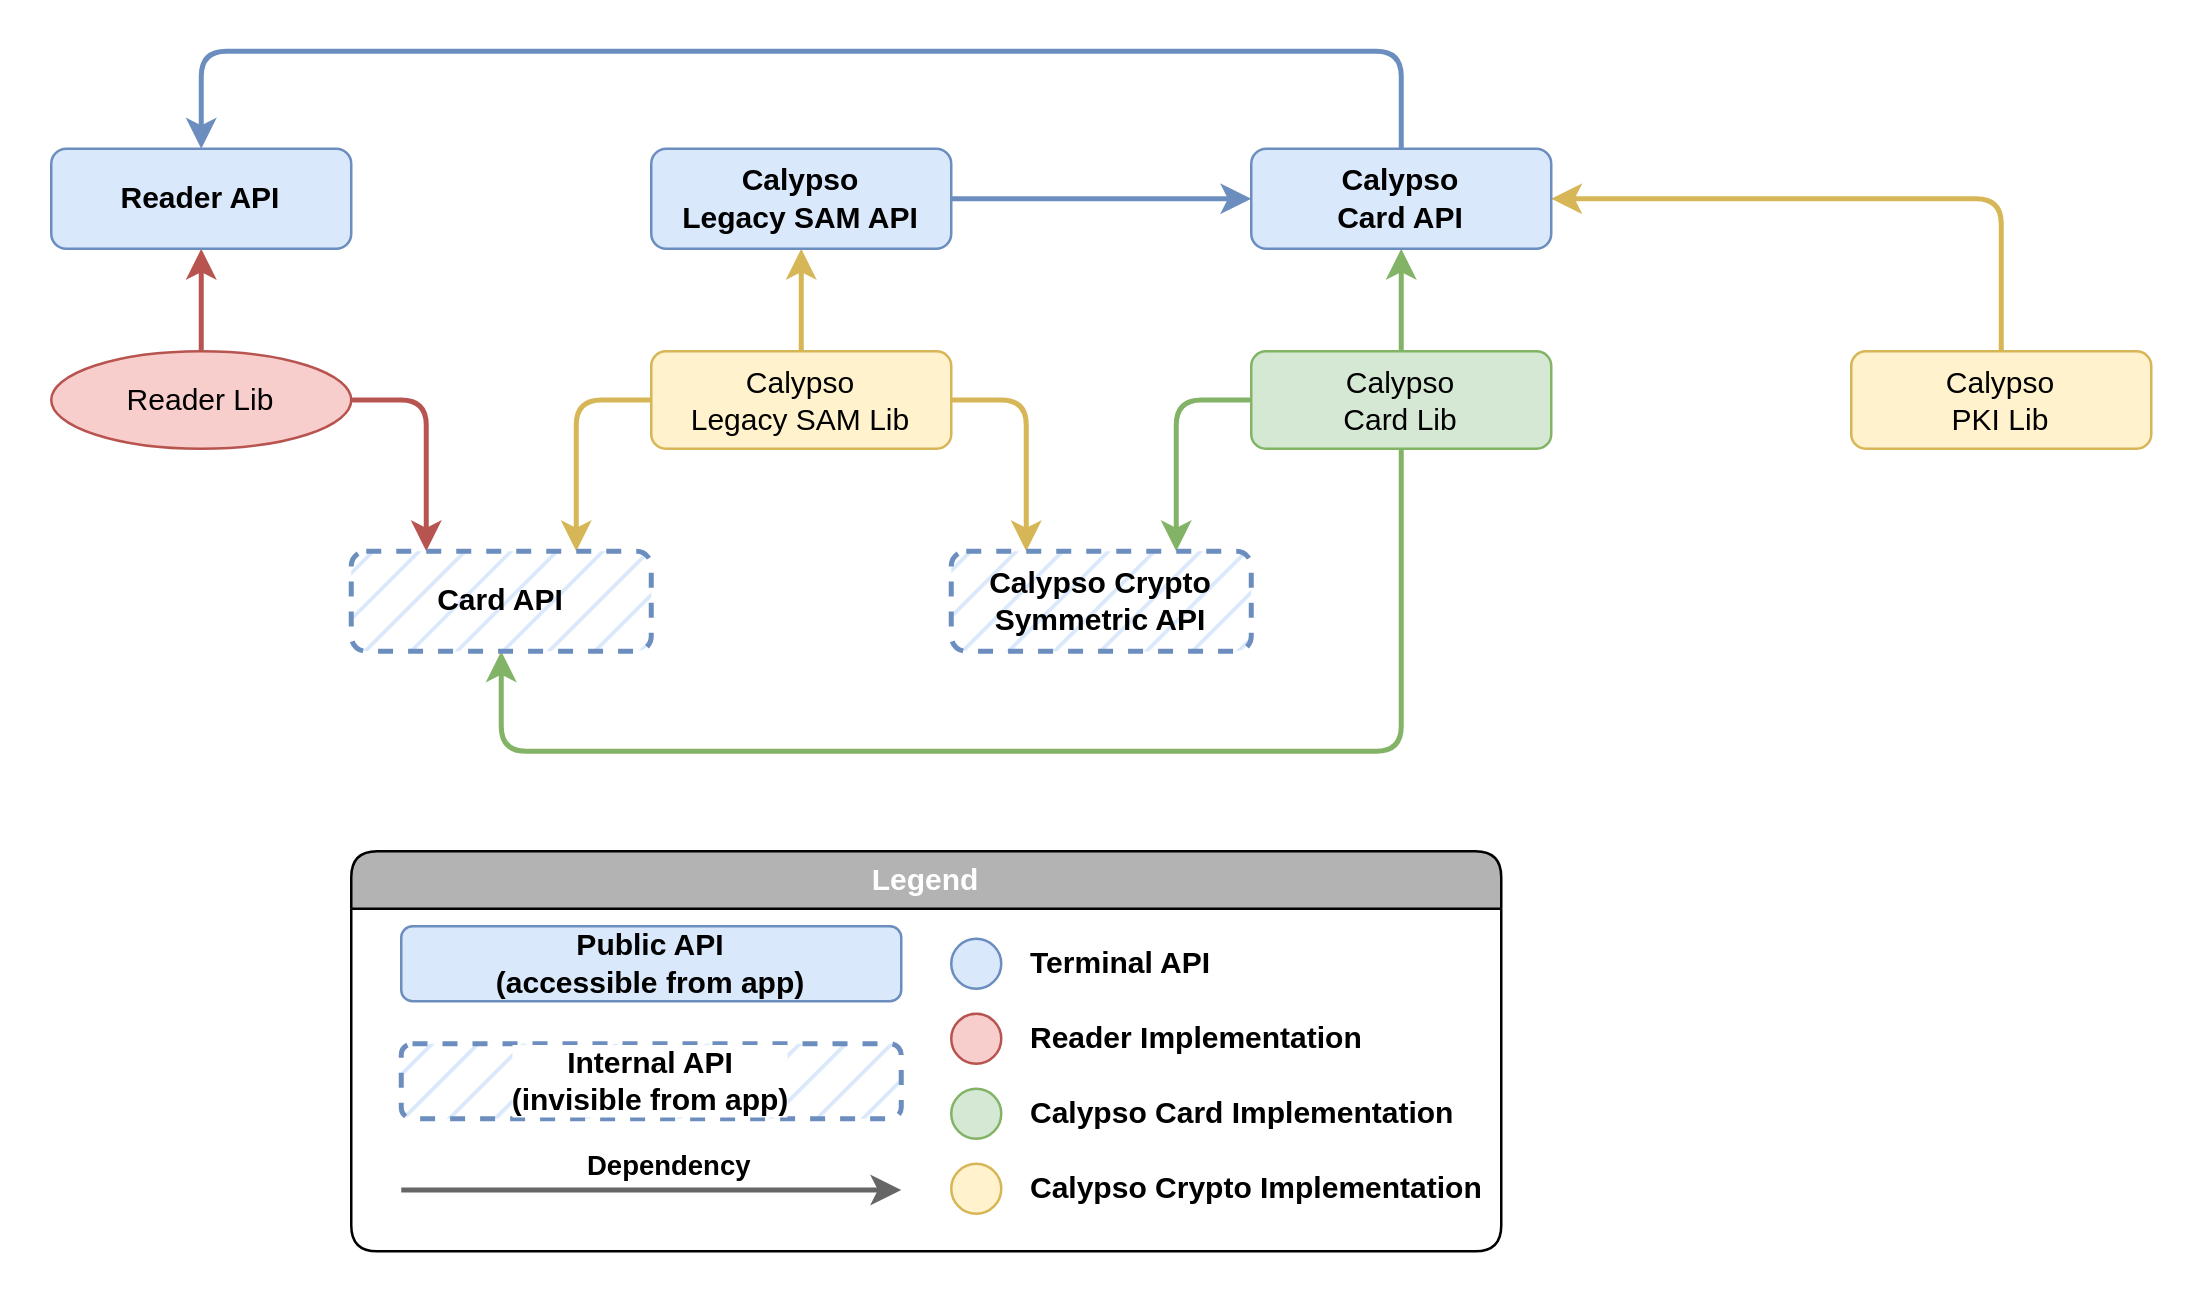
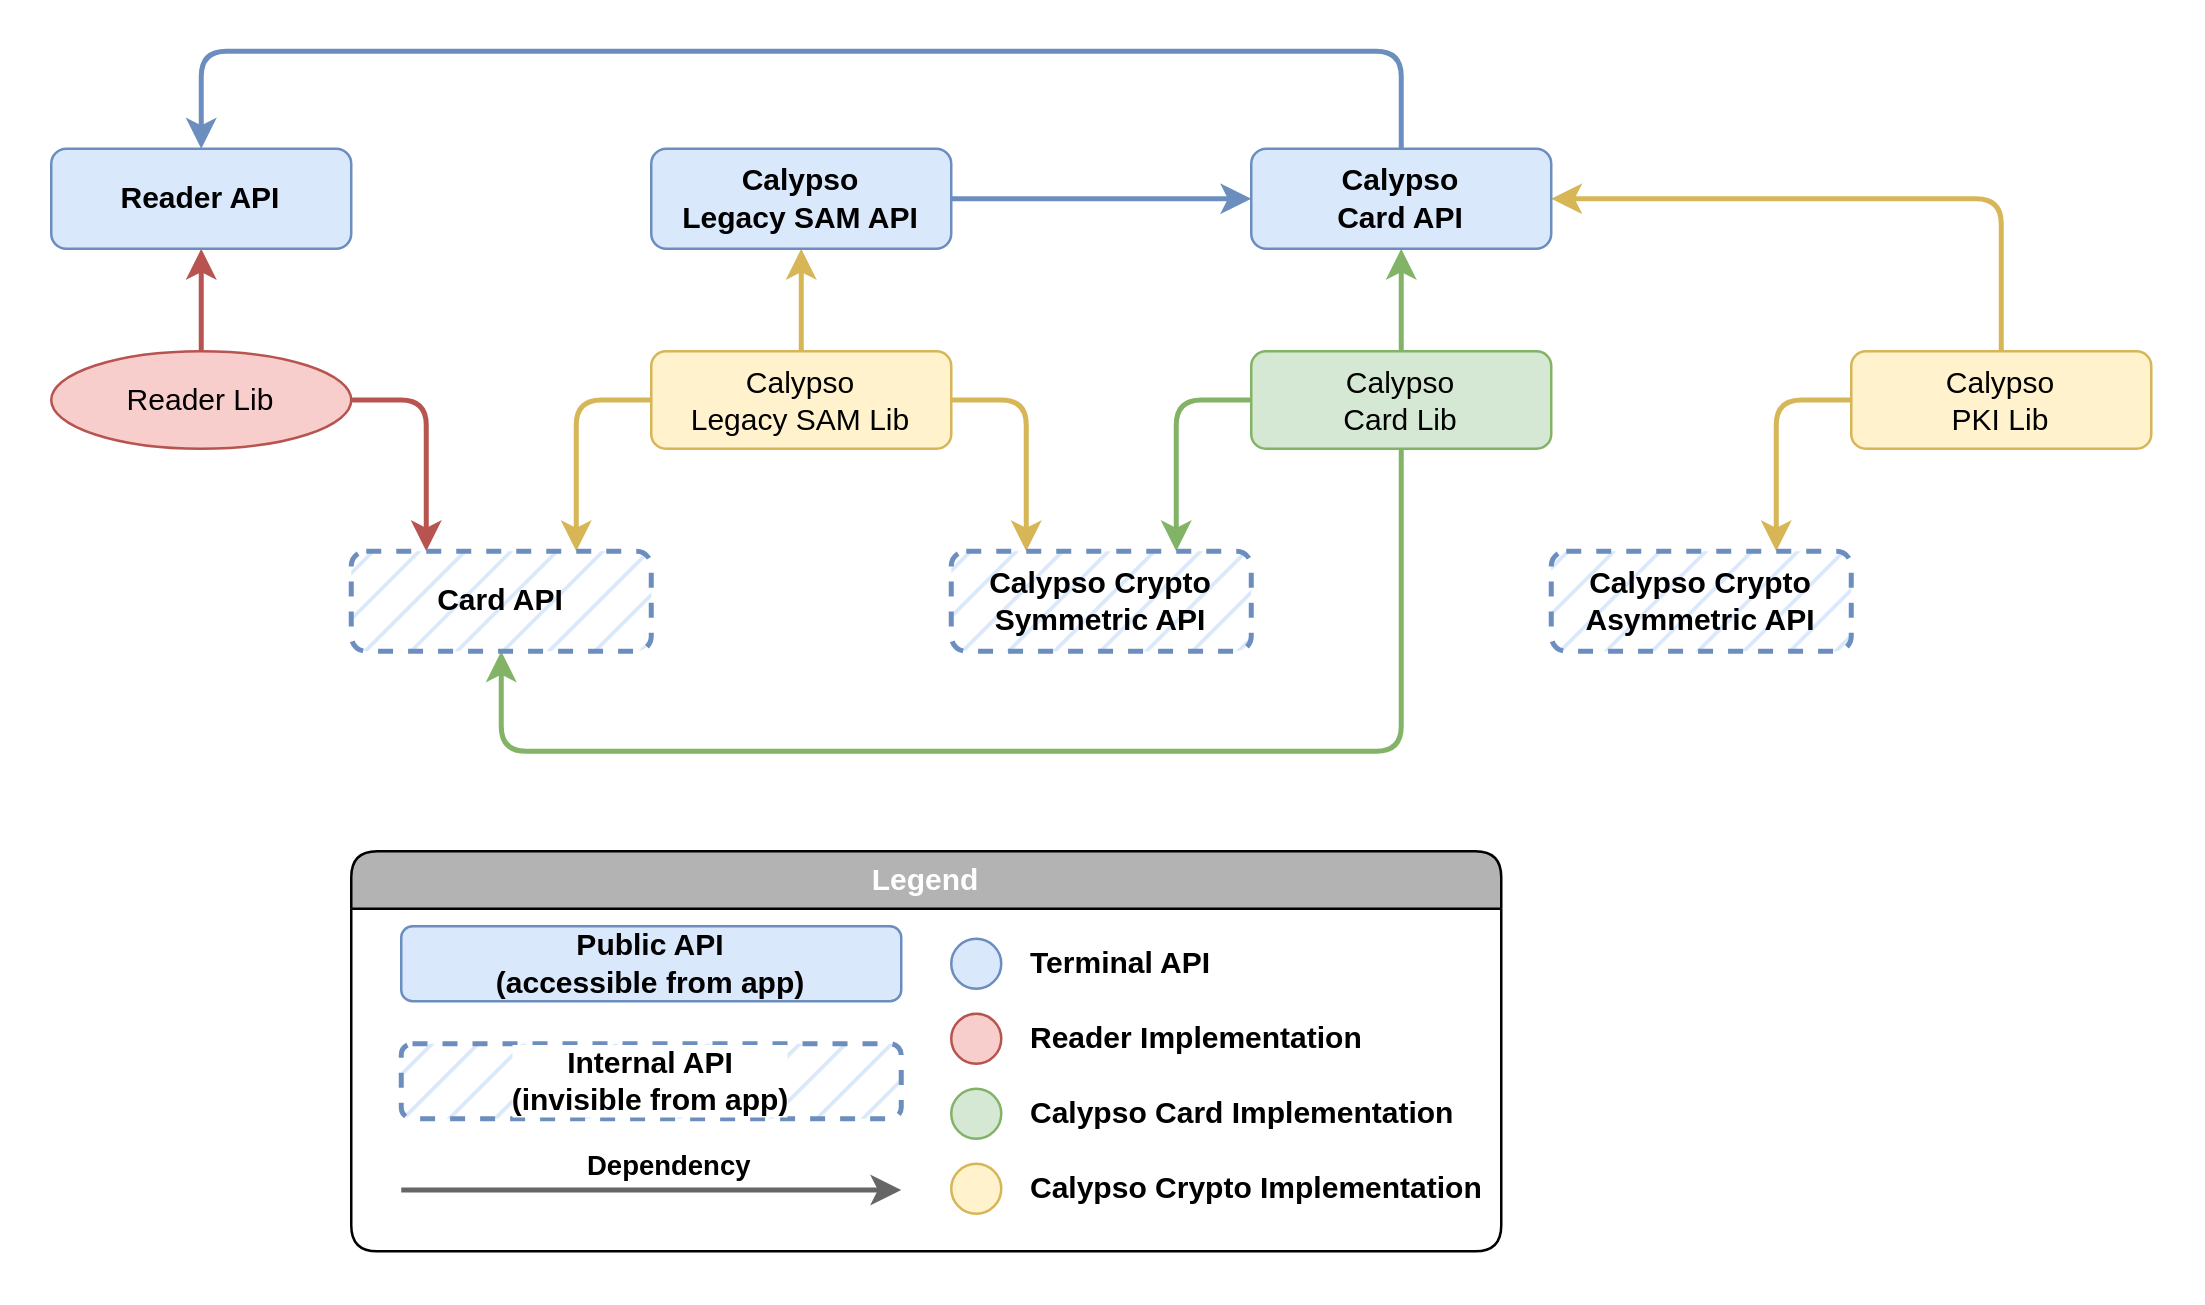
+ <mxCell id="10" style="edgeStyle=orthogonalEdgeStyle;rounded=1;orthogonalLoop=1;jettySize=auto;html=1;entryX=0.75;entryY=0;entryDx=0;entryDy=0;fillColor=#fff2cc;strokeColor=#d6b656;strokeWidth=2;exitX=0;exitY=0.5;exitDx=0;exitDy=0;" parent="1" source="18" target="21" edge="1"><mxGeometry relative="1" as="geometry"><mxPoint x="401" y="191" as="sourcePoint" /><mxPoint x="770" y="240" as="targetPoint" /></mxGeometry></mxCell>
+ <mxCell id="21" value="Calypso Crypto Asymmetric API" style="rounded=1;whiteSpace=wrap;html=1;fillColor=#dae8fc;strokeColor=#6c8ebf;fontStyle=1;dashed=1;strokeWidth=2;fillStyle=hatch;" parent="1" vertex="1"><mxGeometry x="620" y="220" width="120" height="40" as="geometry" /></mxCell>
